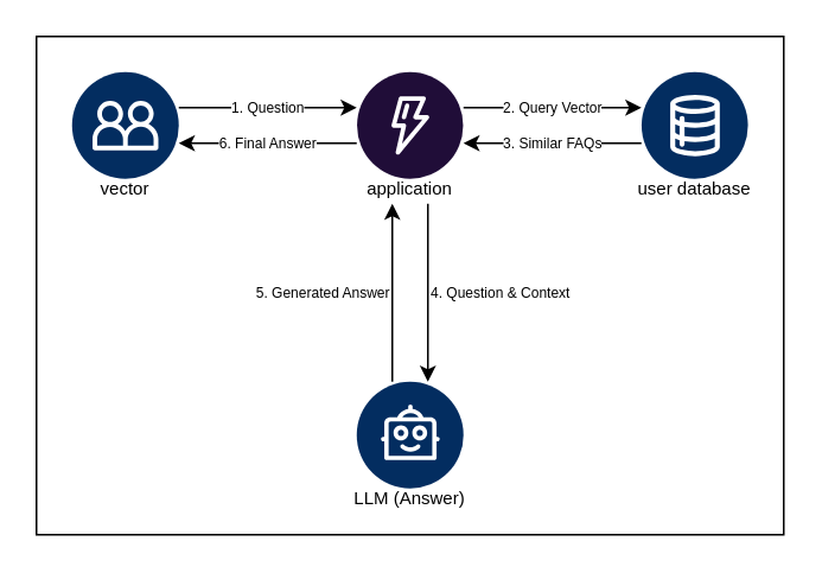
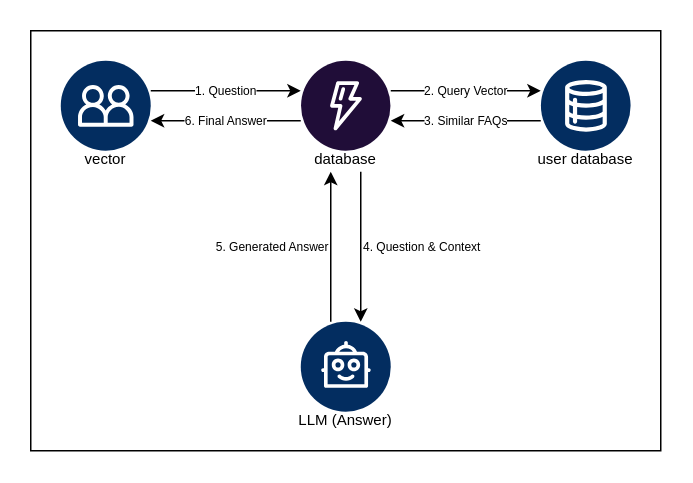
- <mxCell id="13" value="application" style="text;html=1;align=center;verticalAlign=middle;whiteSpace=wrap;rounded=0;fontSize=10;" vertex="1" parent="1"><mxGeometry x="200" y="90" width="60" height="30" as="geometry" /></mxCell>
+ <mxCell id="13" value="database" style="text;html=1;align=center;verticalAlign=middle;whiteSpace=wrap;rounded=0;fontSize=10;" vertex="1" parent="1"><mxGeometry x="200" y="90" width="60" height="30" as="geometry" /></mxCell>
